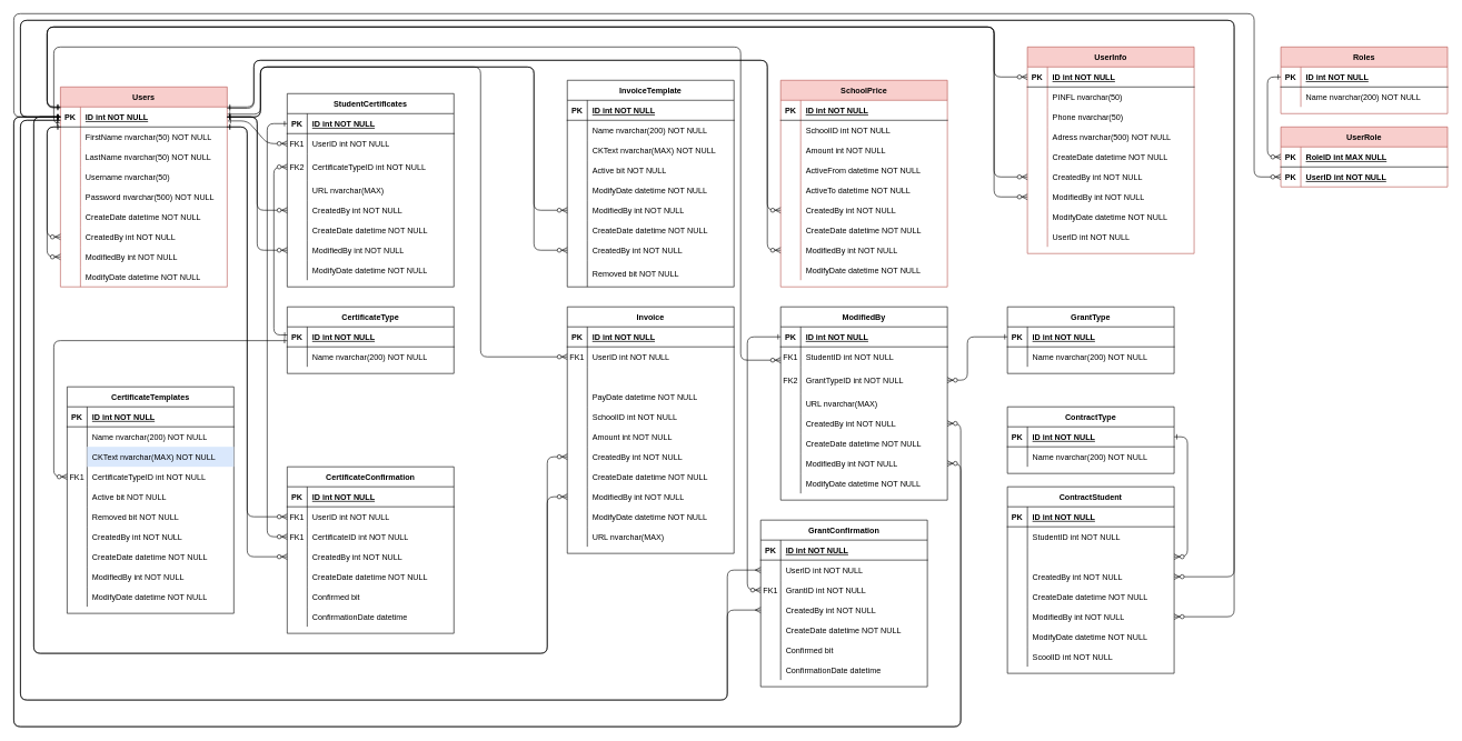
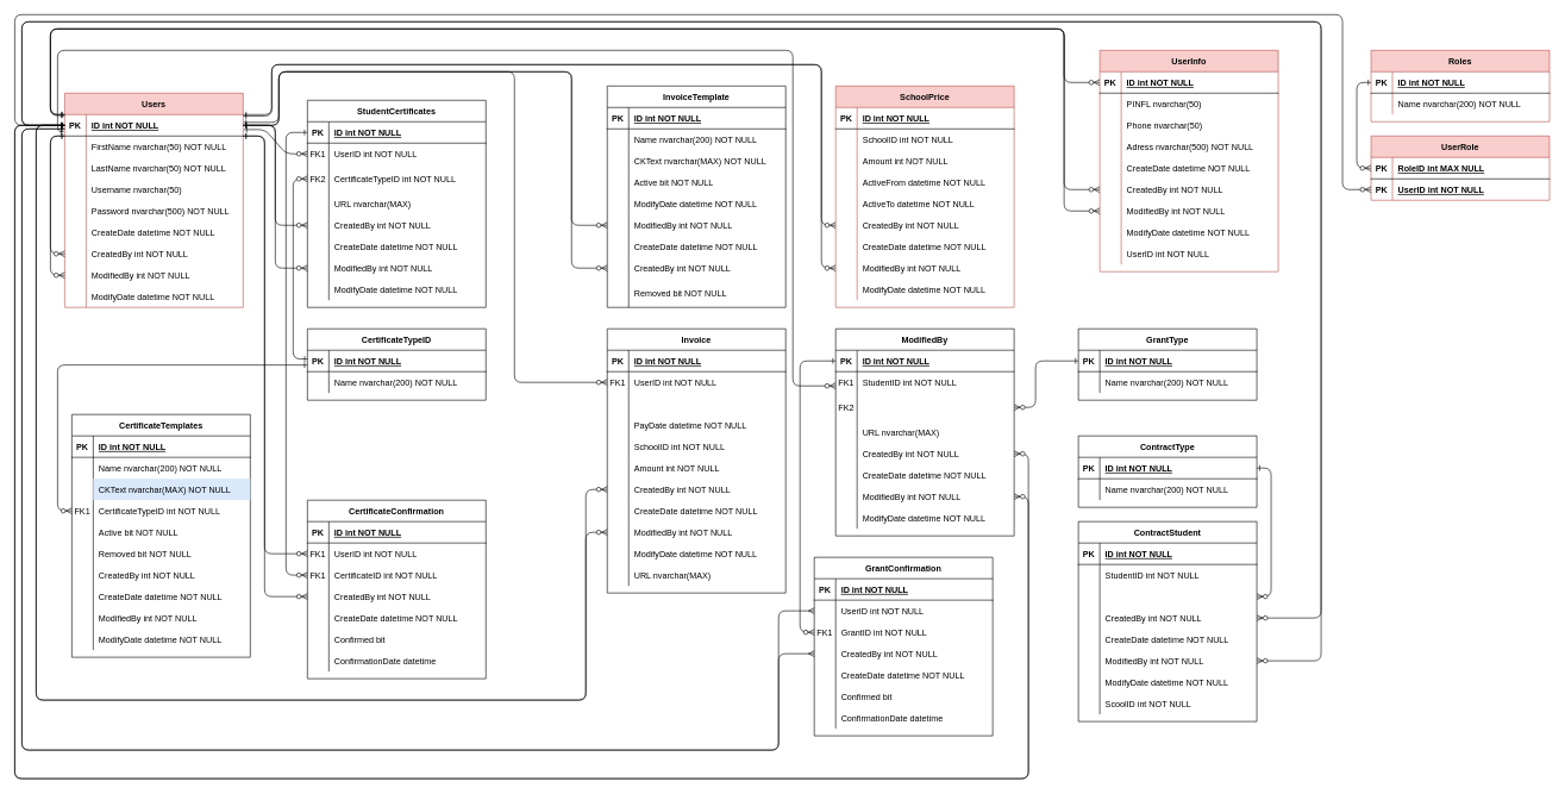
- <mxCell id="28" value="CertificateType" style="shape=table;startSize=30;container=1;collapsible=1;childLayout=tableLayout;fixedRows=1;rowLines=0;fontStyle=1;align=center;resizeLast=1;" parent="1" vertex="1"><mxGeometry x="430" y="460" width="250" height="100" as="geometry" /></mxCell>
+ <mxCell id="28" value="CertificateTypeID" style="shape=table;startSize=30;container=1;collapsible=1;childLayout=tableLayout;fixedRows=1;rowLines=0;fontStyle=1;align=center;resizeLast=1;" parent="1" vertex="1"><mxGeometry x="430" y="460" width="250" height="100" as="geometry" /></mxCell>
- <mxCell id="218" value="GrantTypeID int NOT NULL" style="shape=partialRectangle;overflow=hidden;connectable=0;fillColor=none;top=0;left=0;bottom=0;right=0;align=left;spacingLeft=6;" parent="216" vertex="1"><mxGeometry x="30" width="220" height="40" as="geometry" /></mxCell>
